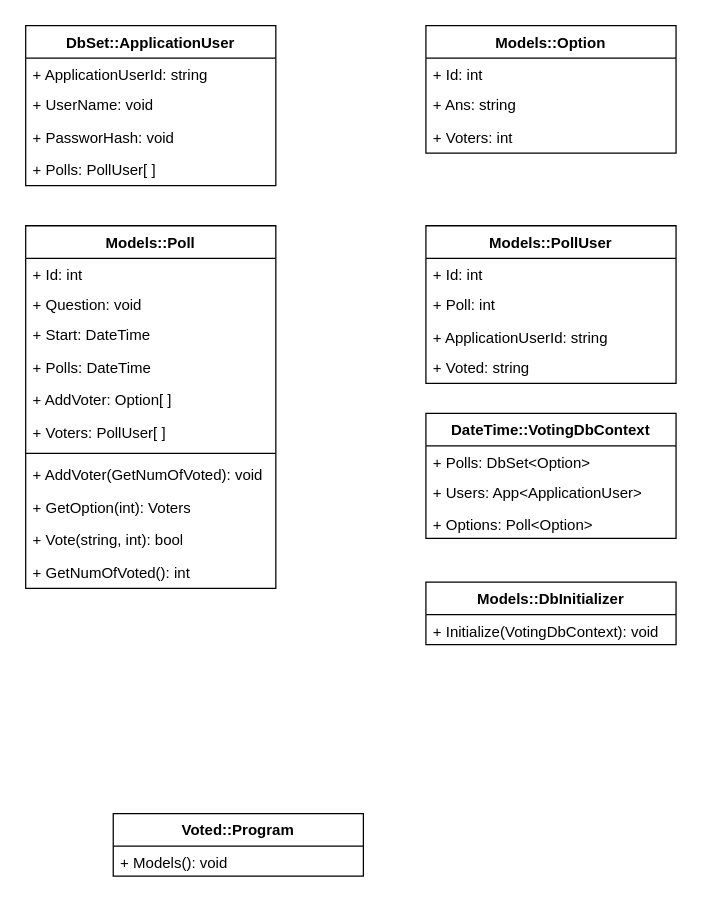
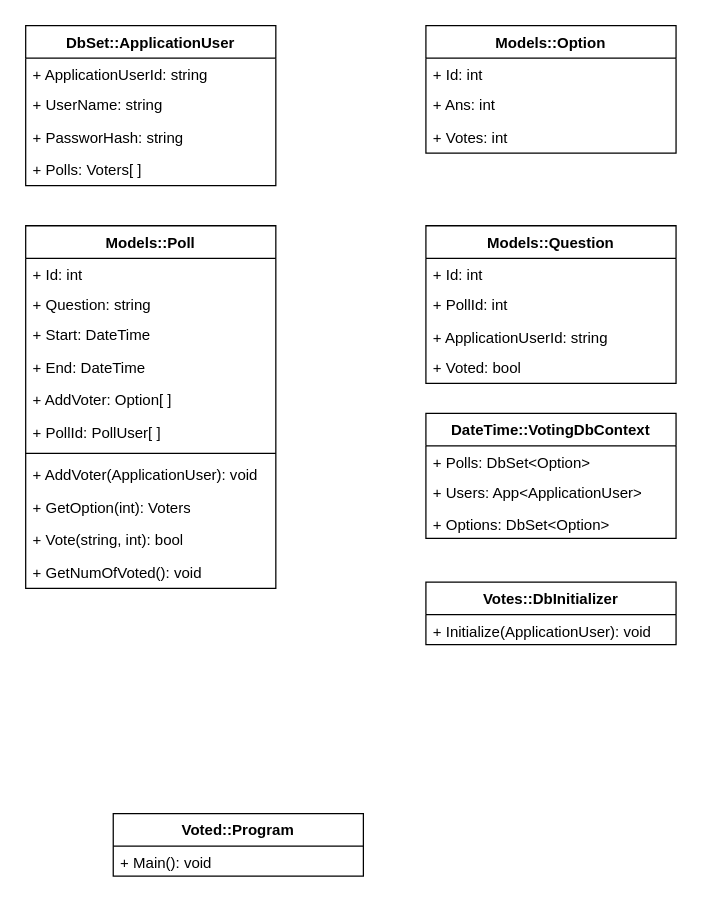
- <mxCell id="4" value="+ UserName: void" style="text;strokeColor=none;fillColor=none;align=left;verticalAlign=top;spacingLeft=4;spacingRight=4;overflow=hidden;rotatable=0;points=[[0,0.5],[1,0.5]];portConstraint=eastwest;whiteSpace=wrap;html=1;" vertex="1" parent="2"><mxGeometry y="50" width="200" height="26" as="geometry" /></mxCell>
+ <mxCell id="4" value="+ UserName: string" style="text;strokeColor=none;fillColor=none;align=left;verticalAlign=top;spacingLeft=4;spacingRight=4;overflow=hidden;rotatable=0;points=[[0,0.5],[1,0.5]];portConstraint=eastwest;whiteSpace=wrap;html=1;" vertex="1" parent="2"><mxGeometry y="50" width="200" height="26" as="geometry" /></mxCell>
- <mxCell id="9" value="+ Ans: string" style="text;strokeColor=none;fillColor=none;align=left;verticalAlign=top;spacingLeft=4;spacingRight=4;overflow=hidden;rotatable=0;points=[[0,0.5],[1,0.5]];portConstraint=eastwest;whiteSpace=wrap;html=1;" vertex="1" parent="7"><mxGeometry y="50" width="200" height="26" as="geometry" /></mxCell>
+ <mxCell id="9" value="+ Ans: int" style="text;strokeColor=none;fillColor=none;align=left;verticalAlign=top;spacingLeft=4;spacingRight=4;overflow=hidden;rotatable=0;points=[[0,0.5],[1,0.5]];portConstraint=eastwest;whiteSpace=wrap;html=1;" vertex="1" parent="7"><mxGeometry y="50" width="200" height="26" as="geometry" /></mxCell>
- <mxCell id="5" value="+ PassworHash: void" style="text;strokeColor=none;fillColor=none;align=left;verticalAlign=top;spacingLeft=4;spacingRight=4;overflow=hidden;rotatable=0;points=[[0,0.5],[1,0.5]];portConstraint=eastwest;whiteSpace=wrap;html=1;" vertex="1" parent="2"><mxGeometry y="76" width="200" height="26" as="geometry" /></mxCell>
+ <mxCell id="5" value="+ PassworHash: string" style="text;strokeColor=none;fillColor=none;align=left;verticalAlign=top;spacingLeft=4;spacingRight=4;overflow=hidden;rotatable=0;points=[[0,0.5],[1,0.5]];portConstraint=eastwest;whiteSpace=wrap;html=1;" vertex="1" parent="2"><mxGeometry y="76" width="200" height="26" as="geometry" /></mxCell>
- <mxCell id="10" value="+ Voters: int" style="text;strokeColor=none;fillColor=none;align=left;verticalAlign=top;spacingLeft=4;spacingRight=4;overflow=hidden;rotatable=0;points=[[0,0.5],[1,0.5]];portConstraint=eastwest;whiteSpace=wrap;html=1;" vertex="1" parent="7"><mxGeometry y="76" width="200" height="26" as="geometry" /></mxCell>
+ <mxCell id="10" value="+ Votes: int" style="text;strokeColor=none;fillColor=none;align=left;verticalAlign=top;spacingLeft=4;spacingRight=4;overflow=hidden;rotatable=0;points=[[0,0.5],[1,0.5]];portConstraint=eastwest;whiteSpace=wrap;html=1;" vertex="1" parent="7"><mxGeometry y="76" width="200" height="26" as="geometry" /></mxCell>
- <mxCell id="6" value="+ Polls: PollUser[ ]" style="text;strokeColor=none;fillColor=none;align=left;verticalAlign=top;spacingLeft=4;spacingRight=4;overflow=hidden;rotatable=0;points=[[0,0.5],[1,0.5]];portConstraint=eastwest;whiteSpace=wrap;html=1;" vertex="1" parent="2"><mxGeometry y="102" width="200" height="26" as="geometry" /></mxCell>
+ <mxCell id="6" value="+ Polls: Voters[ ]" style="text;strokeColor=none;fillColor=none;align=left;verticalAlign=top;spacingLeft=4;spacingRight=4;overflow=hidden;rotatable=0;points=[[0,0.5],[1,0.5]];portConstraint=eastwest;whiteSpace=wrap;html=1;" vertex="1" parent="2"><mxGeometry y="102" width="200" height="26" as="geometry" /></mxCell>
- <mxCell id="23" value="Models::PollUser" style="swimlane;fontStyle=1;align=center;verticalAlign=top;childLayout=stackLayout;horizontal=1;startSize=26;horizontalStack=0;resizeParent=1;resizeParentMax=0;resizeLast=0;collapsible=1;marginBottom=0;whiteSpace=wrap;html=1;" vertex="1" parent="1"><mxGeometry x="340" y="180" width="200" height="126" as="geometry" /></mxCell>
+ <mxCell id="23" value="Models::Question" style="swimlane;fontStyle=1;align=center;verticalAlign=top;childLayout=stackLayout;horizontal=1;startSize=26;horizontalStack=0;resizeParent=1;resizeParentMax=0;resizeLast=0;collapsible=1;marginBottom=0;whiteSpace=wrap;html=1;" vertex="1" parent="1"><mxGeometry x="340" y="180" width="200" height="126" as="geometry" /></mxCell>
- <mxCell id="13" value="+ Question: void" style="text;strokeColor=none;fillColor=none;align=left;verticalAlign=top;spacingLeft=4;spacingRight=4;overflow=hidden;rotatable=0;points=[[0,0.5],[1,0.5]];portConstraint=eastwest;whiteSpace=wrap;html=1;" vertex="1" parent="11"><mxGeometry y="50" width="200" height="24" as="geometry" /></mxCell>
+ <mxCell id="13" value="+ Question: string" style="text;strokeColor=none;fillColor=none;align=left;verticalAlign=top;spacingLeft=4;spacingRight=4;overflow=hidden;rotatable=0;points=[[0,0.5],[1,0.5]];portConstraint=eastwest;whiteSpace=wrap;html=1;" vertex="1" parent="11"><mxGeometry y="50" width="200" height="24" as="geometry" /></mxCell>
- <mxCell id="25" value="+ Poll: int" style="text;strokeColor=none;fillColor=none;align=left;verticalAlign=top;spacingLeft=4;spacingRight=4;overflow=hidden;rotatable=0;points=[[0,0.5],[1,0.5]];portConstraint=eastwest;whiteSpace=wrap;html=1;" vertex="1" parent="23"><mxGeometry y="50" width="200" height="26" as="geometry" /></mxCell>
+ <mxCell id="25" value="+ PollId: int" style="text;strokeColor=none;fillColor=none;align=left;verticalAlign=top;spacingLeft=4;spacingRight=4;overflow=hidden;rotatable=0;points=[[0,0.5],[1,0.5]];portConstraint=eastwest;whiteSpace=wrap;html=1;" vertex="1" parent="23"><mxGeometry y="50" width="200" height="26" as="geometry" /></mxCell>
- <mxCell id="15" value="+ Polls: DateTime" style="text;strokeColor=none;fillColor=none;align=left;verticalAlign=top;spacingLeft=4;spacingRight=4;overflow=hidden;rotatable=0;points=[[0,0.5],[1,0.5]];portConstraint=eastwest;whiteSpace=wrap;html=1;" vertex="1" parent="11"><mxGeometry y="100" width="200" height="26" as="geometry" /></mxCell>
+ <mxCell id="15" value="+ End: DateTime" style="text;strokeColor=none;fillColor=none;align=left;verticalAlign=top;spacingLeft=4;spacingRight=4;overflow=hidden;rotatable=0;points=[[0,0.5],[1,0.5]];portConstraint=eastwest;whiteSpace=wrap;html=1;" vertex="1" parent="11"><mxGeometry y="100" width="200" height="26" as="geometry" /></mxCell>
- <mxCell id="27" value="+ Voted: string" style="text;strokeColor=none;fillColor=none;align=left;verticalAlign=top;spacingLeft=4;spacingRight=4;overflow=hidden;rotatable=0;points=[[0,0.5],[1,0.5]];portConstraint=eastwest;whiteSpace=wrap;html=1;" vertex="1" parent="23"><mxGeometry y="100" width="200" height="26" as="geometry" /></mxCell>
+ <mxCell id="27" value="+ Voted: bool" style="text;strokeColor=none;fillColor=none;align=left;verticalAlign=top;spacingLeft=4;spacingRight=4;overflow=hidden;rotatable=0;points=[[0,0.5],[1,0.5]];portConstraint=eastwest;whiteSpace=wrap;html=1;" vertex="1" parent="23"><mxGeometry y="100" width="200" height="26" as="geometry" /></mxCell>
- <mxCell id="17" value="+ Voters: PollUser[ ]" style="text;strokeColor=none;fillColor=none;align=left;verticalAlign=top;spacingLeft=4;spacingRight=4;overflow=hidden;rotatable=0;points=[[0,0.5],[1,0.5]];portConstraint=eastwest;whiteSpace=wrap;html=1;" vertex="1" parent="11"><mxGeometry y="152" width="200" height="26" as="geometry" /></mxCell>
+ <mxCell id="17" value="+ PollId: PollUser[ ]" style="text;strokeColor=none;fillColor=none;align=left;verticalAlign=top;spacingLeft=4;spacingRight=4;overflow=hidden;rotatable=0;points=[[0,0.5],[1,0.5]];portConstraint=eastwest;whiteSpace=wrap;html=1;" vertex="1" parent="11"><mxGeometry y="152" width="200" height="26" as="geometry" /></mxCell>
- <mxCell id="19" value="+ AddVoter(GetNumOfVoted): void" style="text;strokeColor=none;fillColor=none;align=left;verticalAlign=top;spacingLeft=4;spacingRight=4;overflow=hidden;rotatable=0;points=[[0,0.5],[1,0.5]];portConstraint=eastwest;whiteSpace=wrap;html=1;" vertex="1" parent="11"><mxGeometry y="186" width="200" height="26" as="geometry" /></mxCell>
+ <mxCell id="19" value="+ AddVoter(ApplicationUser): void" style="text;strokeColor=none;fillColor=none;align=left;verticalAlign=top;spacingLeft=4;spacingRight=4;overflow=hidden;rotatable=0;points=[[0,0.5],[1,0.5]];portConstraint=eastwest;whiteSpace=wrap;html=1;" vertex="1" parent="11"><mxGeometry y="186" width="200" height="26" as="geometry" /></mxCell>
- <mxCell id="31" value="+ Options: Poll&amp;lt;Option&amp;gt;" style="text;strokeColor=none;fillColor=none;align=left;verticalAlign=top;spacingLeft=4;spacingRight=4;overflow=hidden;rotatable=0;points=[[0,0.5],[1,0.5]];portConstraint=eastwest;whiteSpace=wrap;html=1;" vertex="1" parent="28"><mxGeometry y="76" width="200" height="24" as="geometry" /></mxCell>
+ <mxCell id="31" value="+ Options: DbSet&amp;lt;Option&amp;gt;" style="text;strokeColor=none;fillColor=none;align=left;verticalAlign=top;spacingLeft=4;spacingRight=4;overflow=hidden;rotatable=0;points=[[0,0.5],[1,0.5]];portConstraint=eastwest;whiteSpace=wrap;html=1;" vertex="1" parent="28"><mxGeometry y="76" width="200" height="24" as="geometry" /></mxCell>
- <mxCell id="22" value="+ GetNumOfVoted(): int" style="text;strokeColor=none;fillColor=none;align=left;verticalAlign=top;spacingLeft=4;spacingRight=4;overflow=hidden;rotatable=0;points=[[0,0.5],[1,0.5]];portConstraint=eastwest;whiteSpace=wrap;html=1;" vertex="1" parent="11"><mxGeometry y="264" width="200" height="26" as="geometry" /></mxCell>
+ <mxCell id="22" value="+ GetNumOfVoted(): void" style="text;strokeColor=none;fillColor=none;align=left;verticalAlign=top;spacingLeft=4;spacingRight=4;overflow=hidden;rotatable=0;points=[[0,0.5],[1,0.5]];portConstraint=eastwest;whiteSpace=wrap;html=1;" vertex="1" parent="11"><mxGeometry y="264" width="200" height="26" as="geometry" /></mxCell>
- <mxCell id="32" value="Models::DbInitializer" style="swimlane;fontStyle=1;align=center;verticalAlign=top;childLayout=stackLayout;horizontal=1;startSize=26;horizontalStack=0;resizeParent=1;resizeParentMax=0;resizeLast=0;collapsible=1;marginBottom=0;whiteSpace=wrap;html=1;" vertex="1" parent="1"><mxGeometry x="340" y="465" width="200" height="50" as="geometry" /></mxCell>
+ <mxCell id="32" value="Votes::DbInitializer" style="swimlane;fontStyle=1;align=center;verticalAlign=top;childLayout=stackLayout;horizontal=1;startSize=26;horizontalStack=0;resizeParent=1;resizeParentMax=0;resizeLast=0;collapsible=1;marginBottom=0;whiteSpace=wrap;html=1;" vertex="1" parent="1"><mxGeometry x="340" y="465" width="200" height="50" as="geometry" /></mxCell>
- <mxCell id="33" value="+ Initialize(VotingDbContext): void" style="text;strokeColor=none;fillColor=none;align=left;verticalAlign=top;spacingLeft=4;spacingRight=4;overflow=hidden;rotatable=0;points=[[0,0.5],[1,0.5]];portConstraint=eastwest;whiteSpace=wrap;html=1;" vertex="1" parent="32"><mxGeometry y="26" width="200" height="24" as="geometry" /></mxCell>
+ <mxCell id="33" value="+ Initialize(ApplicationUser): void" style="text;strokeColor=none;fillColor=none;align=left;verticalAlign=top;spacingLeft=4;spacingRight=4;overflow=hidden;rotatable=0;points=[[0,0.5],[1,0.5]];portConstraint=eastwest;whiteSpace=wrap;html=1;" vertex="1" parent="32"><mxGeometry y="26" width="200" height="24" as="geometry" /></mxCell>
- <mxCell id="35" value="+ Models(): void" style="text;strokeColor=none;fillColor=none;align=left;verticalAlign=top;spacingLeft=4;spacingRight=4;overflow=hidden;rotatable=0;points=[[0,0.5],[1,0.5]];portConstraint=eastwest;whiteSpace=wrap;html=1;" vertex="1" parent="34"><mxGeometry y="26" width="200" height="24" as="geometry" /></mxCell>
+ <mxCell id="35" value="+ Main(): void" style="text;strokeColor=none;fillColor=none;align=left;verticalAlign=top;spacingLeft=4;spacingRight=4;overflow=hidden;rotatable=0;points=[[0,0.5],[1,0.5]];portConstraint=eastwest;whiteSpace=wrap;html=1;" vertex="1" parent="34"><mxGeometry y="26" width="200" height="24" as="geometry" /></mxCell>
